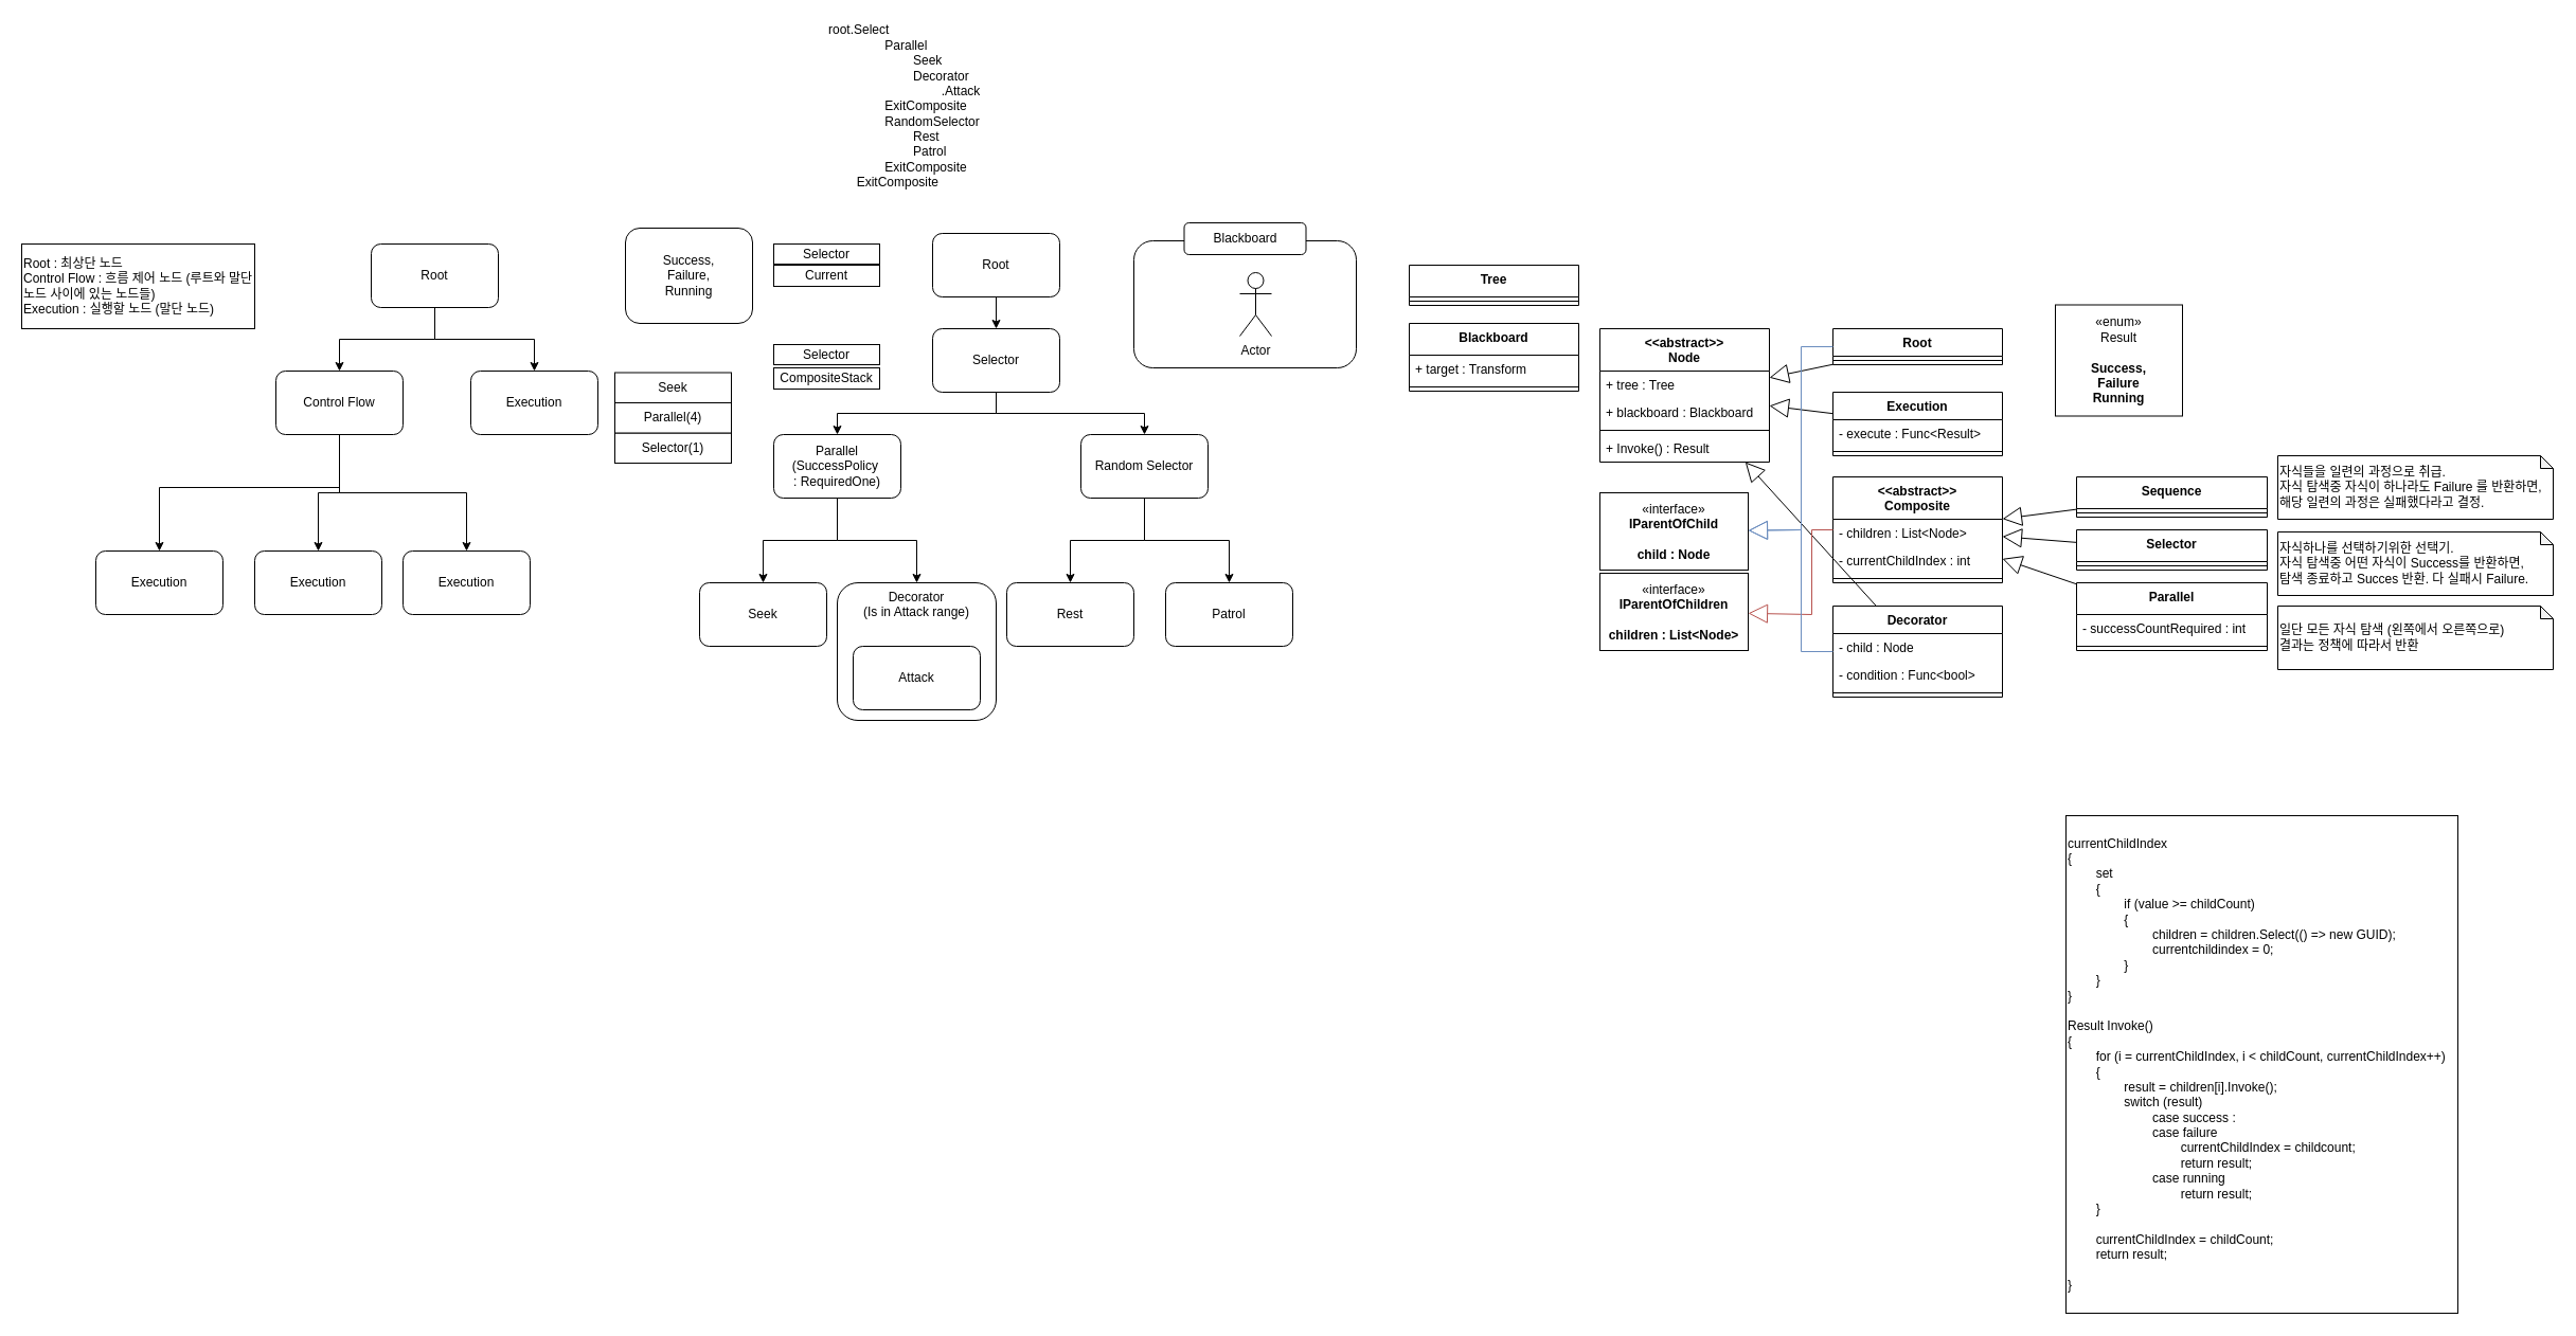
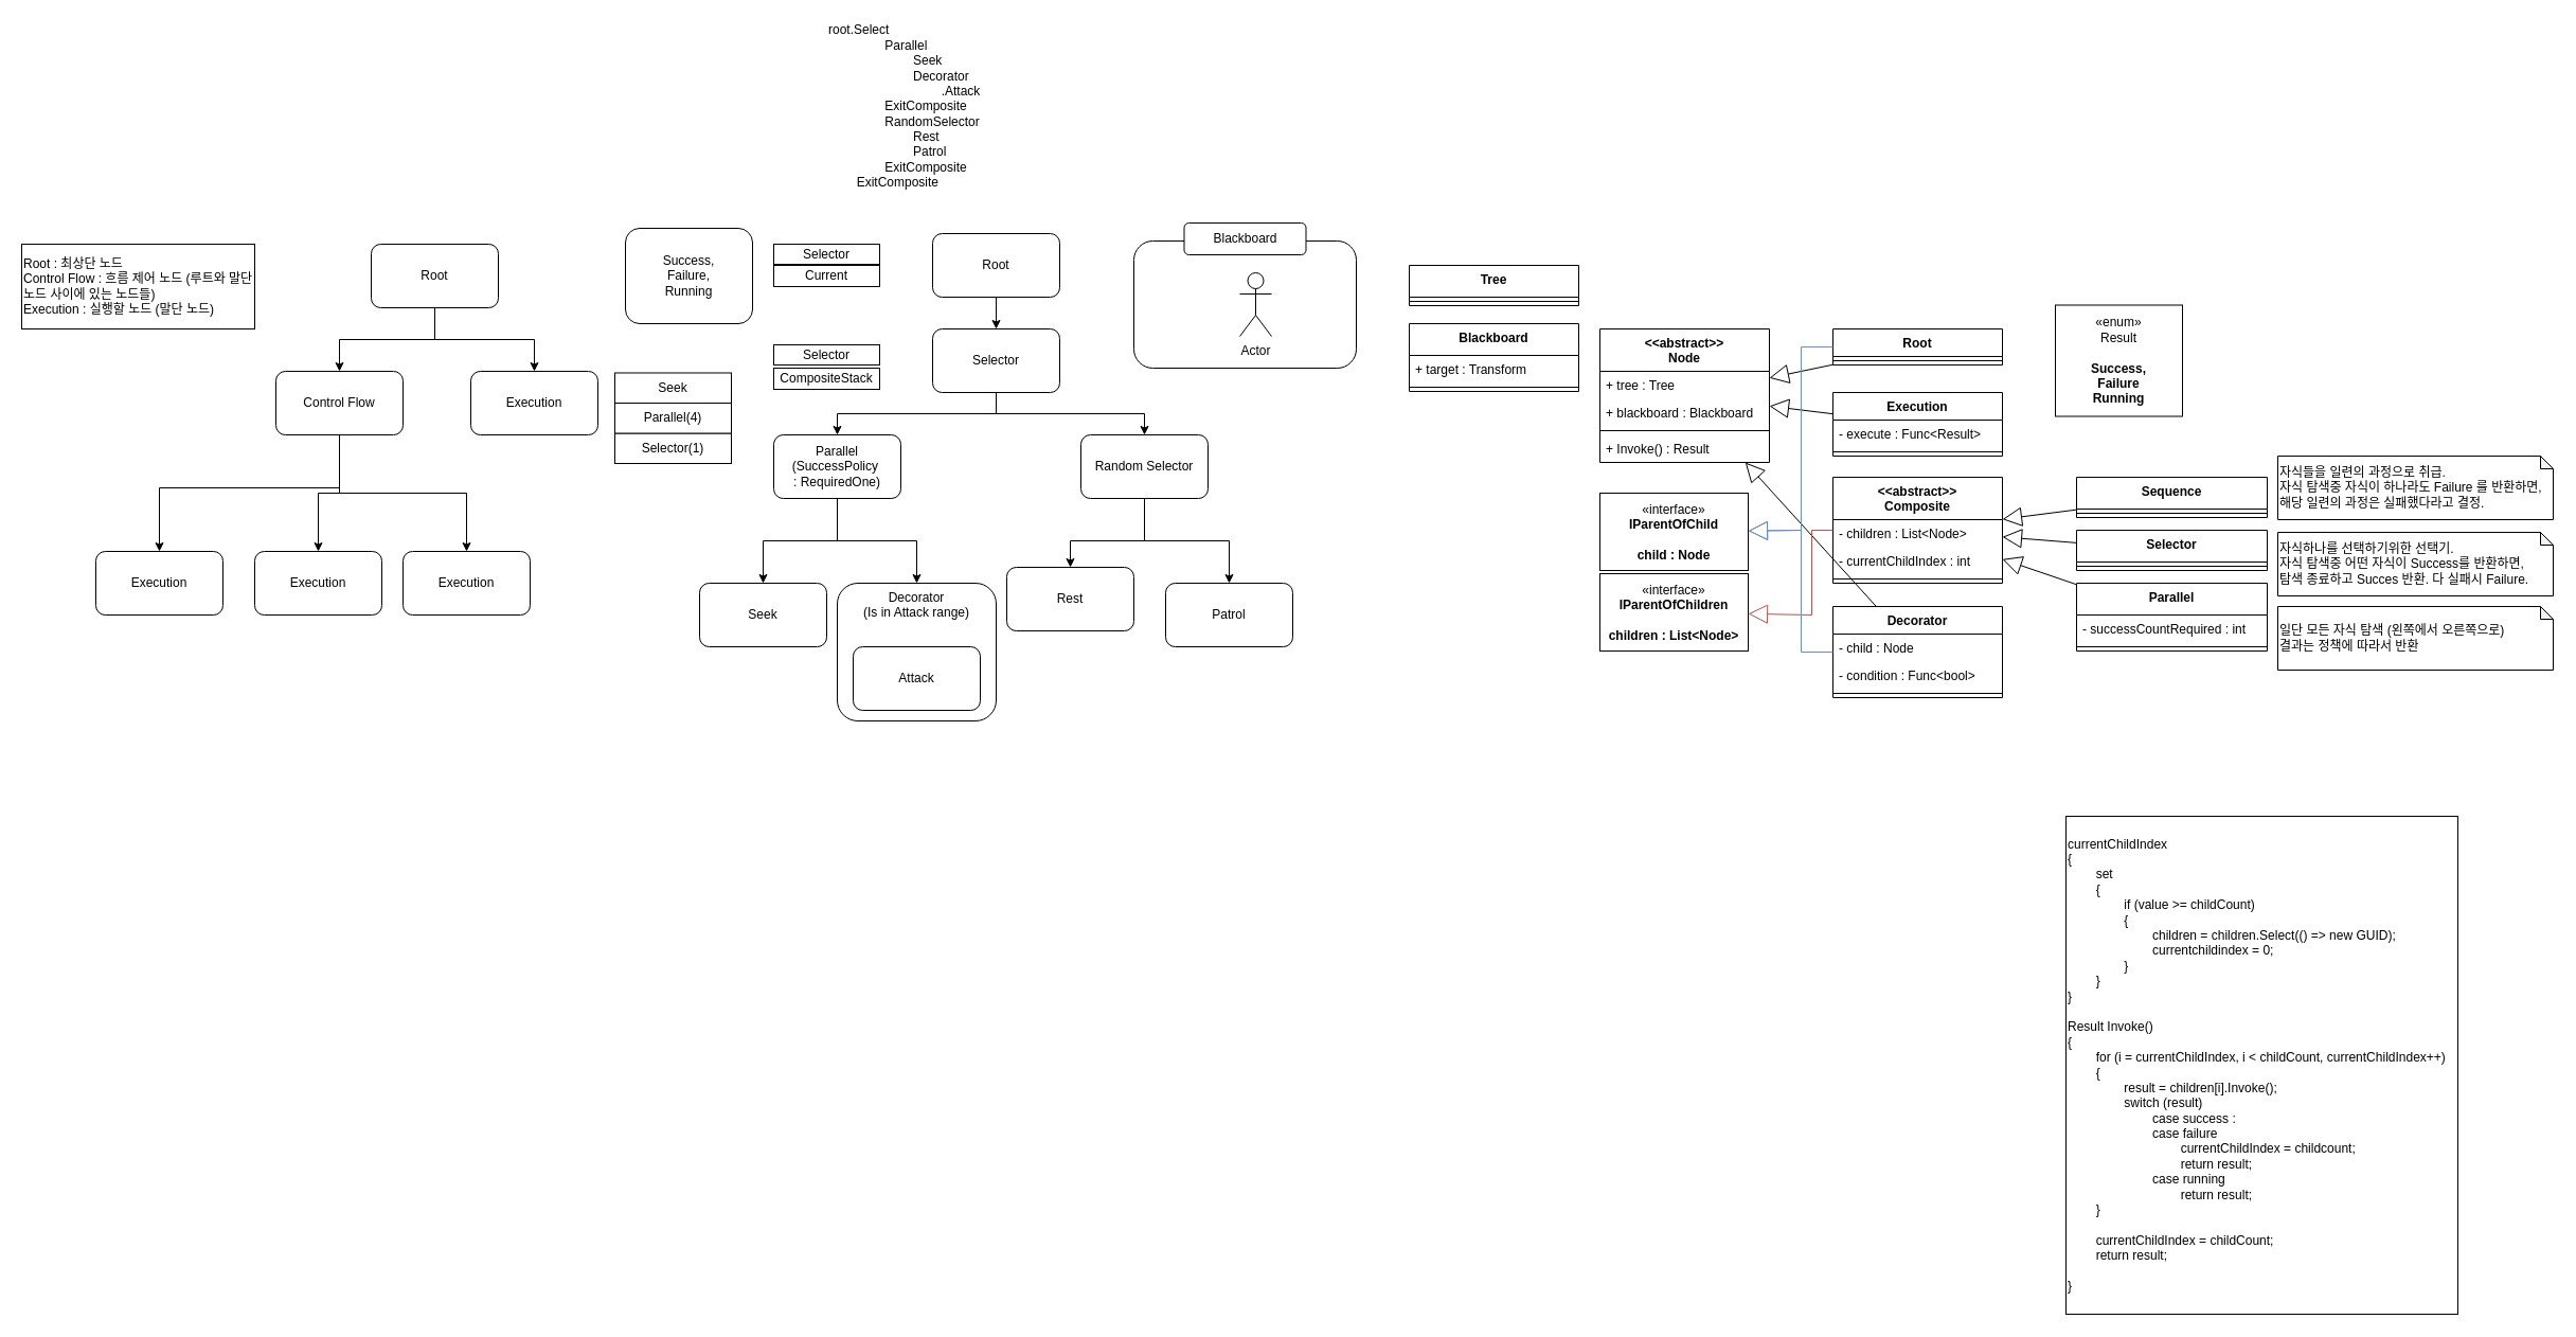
- <mxCell id="18" value="Rest" style="rounded=1;whiteSpace=wrap;html=1;" vertex="1" parent="1"><mxGeometry x="950" y="550" width="120" height="60" as="geometry" /></mxCell>
+ <mxCell id="18" value="Rest" style="rounded=1;whiteSpace=wrap;html=1;" vertex="1" parent="1"><mxGeometry x="950" y="535" width="120" height="60" as="geometry" /></mxCell>
